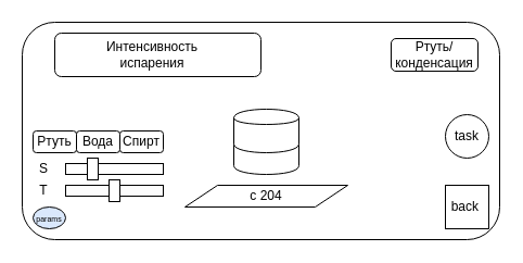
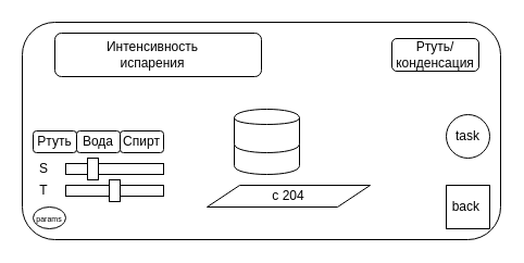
- <mxCell id="6" value="с 204" style="shape=parallelogram;perimeter=parallelogramPerimeter;whiteSpace=wrap;html=1;" parent="1" vertex="1"><mxGeometry x="170" y="170" width="150" height="20" as="geometry" /></mxCell>
+ <mxCell id="6" value="с 204" style="shape=parallelogram;perimeter=parallelogramPerimeter;whiteSpace=wrap;html=1;" parent="1" vertex="1"><mxGeometry x="190" y="170" width="150" height="20" as="geometry" /></mxCell>
- <mxCell id="8" value="&lt;font style=&quot;font-size: 7px&quot;&gt;params&lt;/font&gt;" style="ellipse;whiteSpace=wrap;html=1;fillColor=#dae8fc;" parent="1" vertex="1"><mxGeometry x="30" y="190" width="30" height="20" as="geometry" /></mxCell>
+ <mxCell id="8" value="&lt;font style=&quot;font-size: 7px&quot;&gt;params&lt;/font&gt;" style="ellipse;whiteSpace=wrap;html=1;" parent="1" vertex="1"><mxGeometry x="30" y="190" width="30" height="20" as="geometry" /></mxCell>
